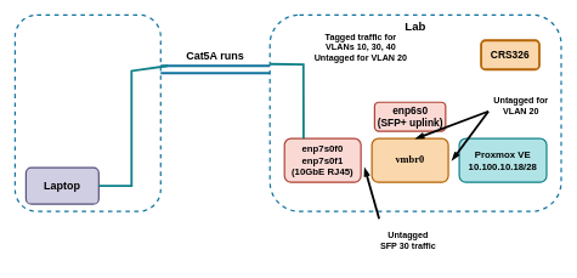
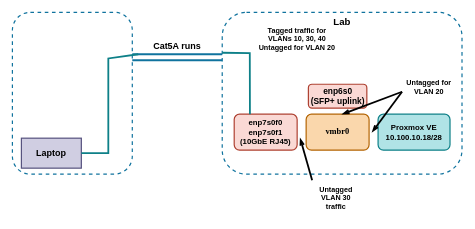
- <mxCell id="16" value="&lt;b&gt;&lt;font style=&quot;font-size: 14px;&quot;&gt;CRS326&lt;/font&gt;&lt;/b&gt;" style="rounded=1;whiteSpace=wrap;html=1;fillColor=#fad7ac;strokeColor=#b46504;strokeWidth=3;" vertex="1" parent="1"><mxGeometry x="660" y="55" width="80" height="40" as="geometry" /></mxCell>
- <mxCell id="4" value="&lt;b&gt;&lt;font style=&quot;font-size: 15px;&quot;&gt;Laptop&lt;/font&gt;&lt;/b&gt;" style="rounded=1;whiteSpace=wrap;html=1;fillColor=#d0cee2;strokeColor=#56517e;strokeWidth=2;" vertex="1" parent="1"><mxGeometry x="35" y="230" width="100" height="50" as="geometry" /></mxCell>
+ <mxCell id="4" value="&lt;b&gt;&lt;font style=&quot;font-size: 15px;&quot;&gt;Laptop&lt;/font&gt;&lt;/b&gt;" style="whiteSpace=wrap;html=1;fillColor=#d0cee2;strokeColor=#56517e;strokeWidth=2;rounded=0;" vertex="1" parent="1"><mxGeometry x="35" y="230" width="100" height="50" as="geometry" /></mxCell>
- <mxCell id="15" value="&lt;b&gt;Untagged SFP 30 traffic&lt;/b&gt;" style="text;html=1;align=center;verticalAlign=middle;whiteSpace=wrap;rounded=0;" vertex="1" parent="1"><mxGeometry x="520" y="300" width="80" height="60" as="geometry" /></mxCell>
+ <mxCell id="15" value="&lt;b&gt;Untagged VLAN 30 traffic&lt;/b&gt;" style="text;html=1;align=center;verticalAlign=middle;whiteSpace=wrap;rounded=0;" vertex="1" parent="1"><mxGeometry x="520" y="300" width="80" height="60" as="geometry" /></mxCell>
